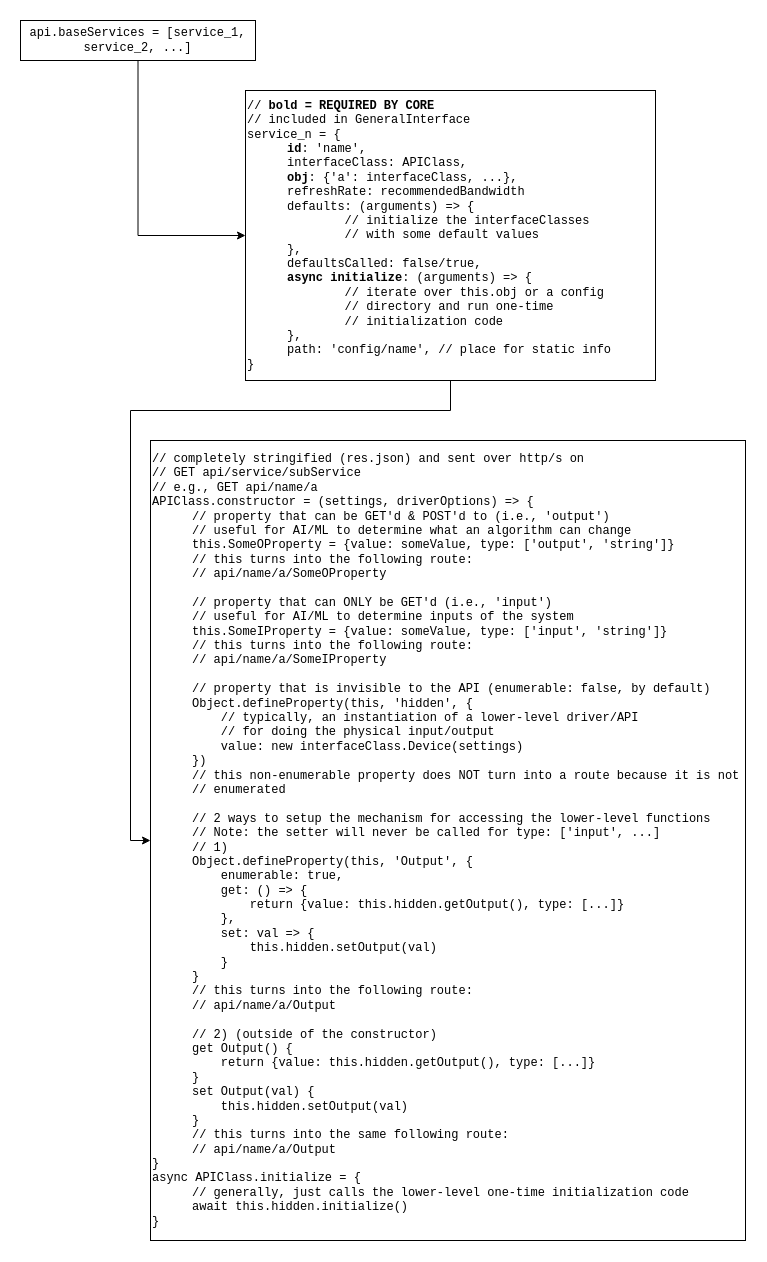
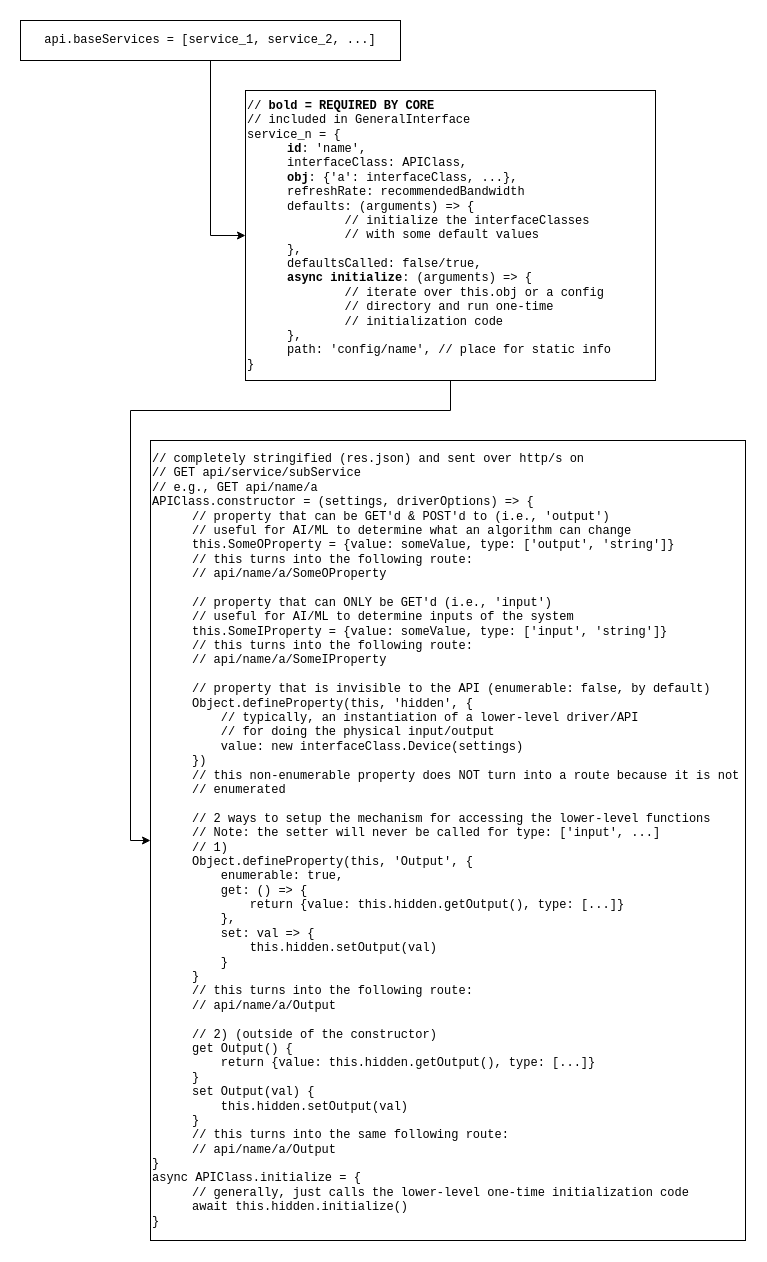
- <mxCell id="3" value="&lt;font style=&quot;font-size: 12px;&quot;&gt;api.baseServices = [service_1, service_2, ...]&lt;/font&gt;" style="rounded=0;whiteSpace=wrap;html=1;fontFamily=Courier New;" vertex="1" parent="1"><mxGeometry x="20" y="20" width="235" height="40" as="geometry" /></mxCell>
+ <mxCell id="3" value="&lt;font style=&quot;font-size: 12px;&quot;&gt;api.baseServices = [service_1, service_2, ...]&lt;/font&gt;" style="rounded=0;whiteSpace=wrap;html=1;fontFamily=Courier New;" vertex="1" parent="1"><mxGeometry x="20" y="20" width="380" height="40" as="geometry" /></mxCell>
